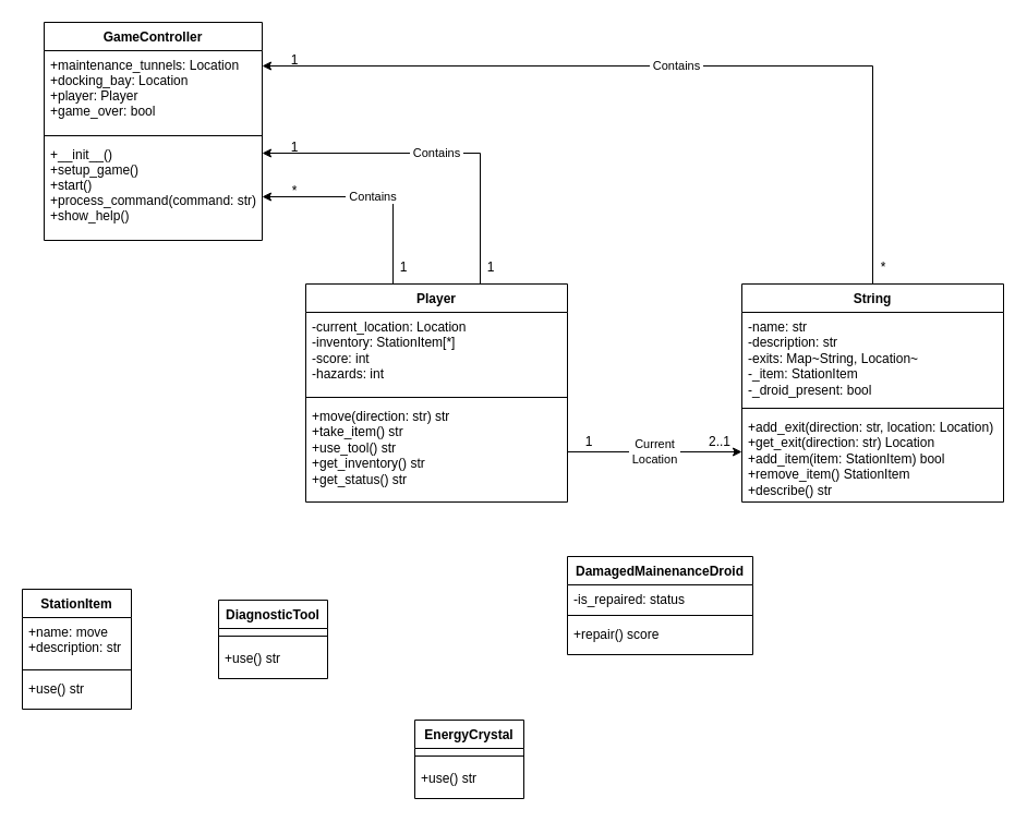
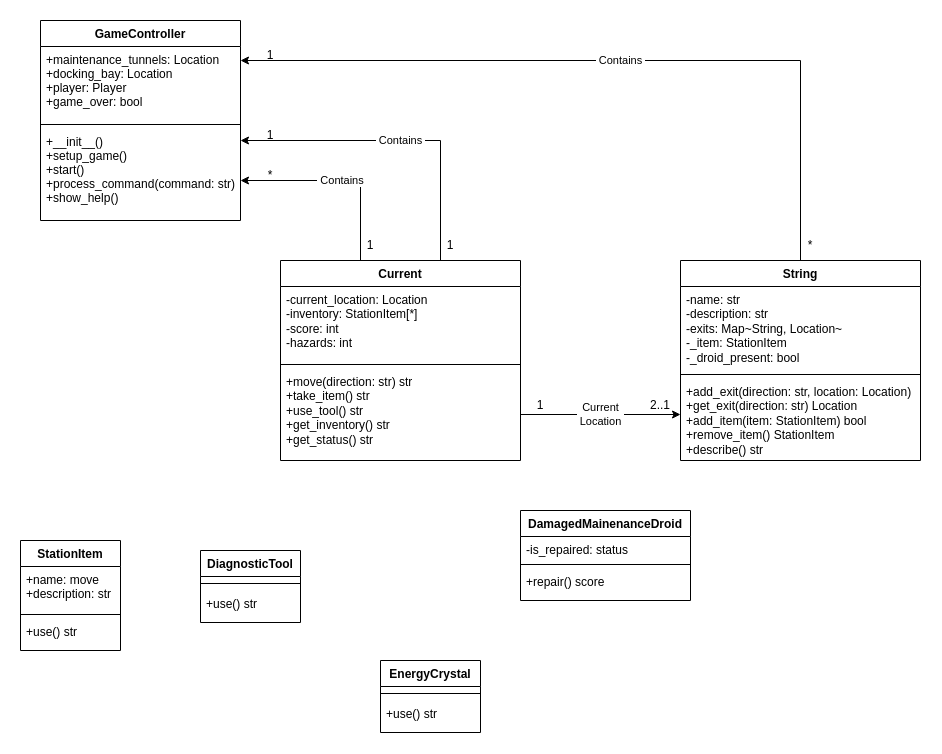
- <mxCell id="6" value="Player" style="swimlane;fontStyle=1;align=center;verticalAlign=top;childLayout=stackLayout;horizontal=1;startSize=26;horizontalStack=0;resizeParent=1;resizeParentMax=0;resizeLast=0;collapsible=1;marginBottom=0;whiteSpace=wrap;html=1;" vertex="1" parent="1"><mxGeometry x="280" y="260" width="240" height="200" as="geometry" /></mxCell>
+ <mxCell id="6" value="Current" style="swimlane;fontStyle=1;align=center;verticalAlign=top;childLayout=stackLayout;horizontal=1;startSize=26;horizontalStack=0;resizeParent=1;resizeParentMax=0;resizeLast=0;collapsible=1;marginBottom=0;whiteSpace=wrap;html=1;" vertex="1" parent="1"><mxGeometry x="280" y="260" width="240" height="200" as="geometry" /></mxCell>
